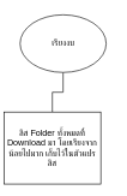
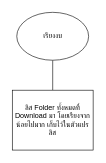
- <mxCell id="4" value="ลิส Folder ทั้งหมดที่ Download มา โดยเรียงจากน้อยไปมาก เก็บไว้ในตัวแปรลิส" style="rounded=0;whiteSpace=wrap;html=1;" vertex="1" parent="1"><mxGeometry x="5" y="155" width="135" height="100" as="geometry" /></mxCell>
+ <mxCell id="4" value="ลิส Folder ทั้งหมดที่ Download มา โดยเรียงจากน้อยไปมาก เก็บไว้ในตัวแปรลิส" style="rounded=0;whiteSpace=wrap;html=1;" vertex="1" parent="1"><mxGeometry x="20" y="150" width="135" height="100" as="geometry" /></mxCell>
